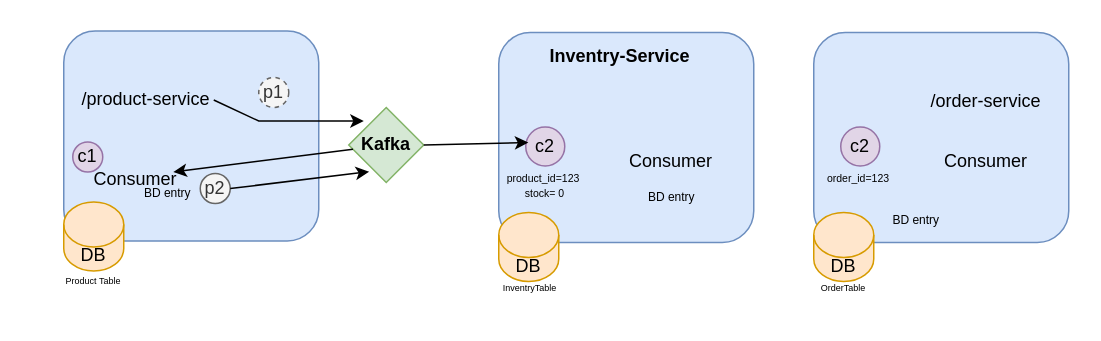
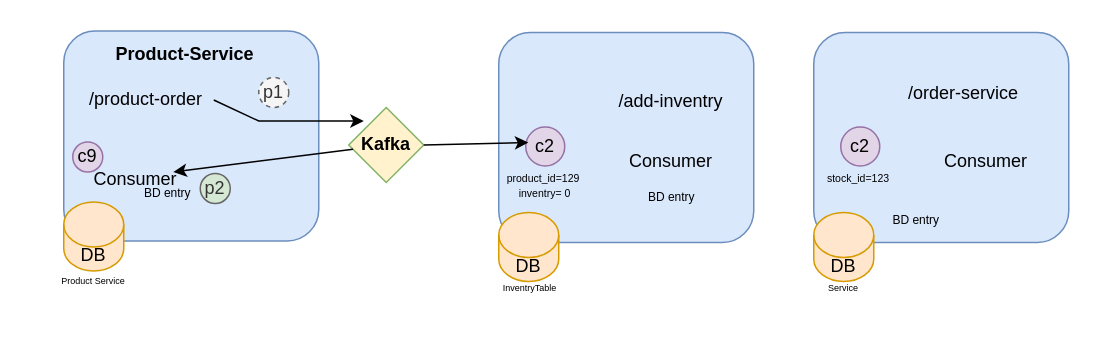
+ <mxCell id="3" value="&lt;b&gt;Product-Service&lt;/b&gt;" style="text;html=1;align=center;verticalAlign=middle;whiteSpace=wrap;rounded=0;" vertex="1" parent="1"><mxGeometry x="63" y="21" width="120" height="30" as="geometry" /></mxCell>
- <mxCell id="12" value="&lt;b&gt;Inventry-Service&lt;/b&gt;" style="text;html=1;align=center;verticalAlign=middle;whiteSpace=wrap;rounded=0;" vertex="1" parent="1"><mxGeometry x="353" y="22" width="120" height="30" as="geometry" /></mxCell>
- <mxCell id="5" value="/product-service" style="text;html=1;align=center;verticalAlign=middle;whiteSpace=wrap;rounded=0;" vertex="1" parent="1"><mxGeometry x="52" y="51" width="90" height="30" as="geometry" /></mxCell>
+ <mxCell id="5" value="/product-order" style="text;html=1;align=center;verticalAlign=middle;whiteSpace=wrap;rounded=0;" vertex="1" parent="1"><mxGeometry x="52" y="51" width="90" height="30" as="geometry" /></mxCell>
+ <mxCell id="13" value="/add-inventry" style="text;html=1;align=center;verticalAlign=middle;whiteSpace=wrap;rounded=0;" vertex="1" parent="1"><mxGeometry x="402" y="52" width="90" height="30" as="geometry" /></mxCell>
- <mxCell id="28" value="/order-service" style="text;html=1;align=center;verticalAlign=middle;whiteSpace=wrap;rounded=0;" vertex="1" parent="1"><mxGeometry x="612" y="52" width="90" height="30" as="geometry" /></mxCell>
+ <mxCell id="28" value="/order-service" style="text;html=1;align=center;verticalAlign=middle;whiteSpace=wrap;rounded=0;" vertex="1" parent="1"><mxGeometry x="597" y="47" width="90" height="30" as="geometry" /></mxCell>
- <mxCell id="4" value="&lt;b&gt;Kafka&lt;/b&gt;" style="rhombus;whiteSpace=wrap;html=1;fillColor=#d5e8d4;strokeColor=#82b366;" vertex="1" parent="1"><mxGeometry x="232" y="71" width="50" height="50" as="geometry" /></mxCell>
+ <mxCell id="4" value="&lt;b&gt;Kafka&lt;/b&gt;" style="rhombus;whiteSpace=wrap;html=1;fillColor=#fff2cc;strokeColor=#82b366;" vertex="1" parent="1"><mxGeometry x="232" y="71" width="50" height="50" as="geometry" /></mxCell>
- <mxCell id="18" value="c1" style="ellipse;whiteSpace=wrap;html=1;aspect=fixed;fillColor=#e1d5e7;strokeColor=#9673a6;" vertex="1" parent="1"><mxGeometry x="48" y="94" width="20" height="20" as="geometry" /></mxCell>
+ <mxCell id="18" value="c9" style="ellipse;whiteSpace=wrap;html=1;aspect=fixed;fillColor=#e1d5e7;strokeColor=#9673a6;" vertex="1" parent="1"><mxGeometry x="48" y="94" width="20" height="20" as="geometry" /></mxCell>
- <mxCell id="23" value="&lt;font style=&quot;font-size: 7px;&quot;&gt;product_id=123&lt;/font&gt;" style="text;html=1;align=center;verticalAlign=middle;whiteSpace=wrap;rounded=0;" vertex="1" parent="1"><mxGeometry x="332" y="112" width="60" height="10" as="geometry" /></mxCell>
+ <mxCell id="23" value="&lt;font style=&quot;font-size: 7px;&quot;&gt;product_id=129&lt;/font&gt;" style="text;html=1;align=center;verticalAlign=middle;whiteSpace=wrap;rounded=0;" vertex="1" parent="1"><mxGeometry x="332" y="112" width="60" height="10" as="geometry" /></mxCell>
- <mxCell id="33" value="&lt;font style=&quot;font-size: 7px;&quot;&gt;order_id=123&lt;/font&gt;" style="text;html=1;align=center;verticalAlign=middle;whiteSpace=wrap;rounded=0;" vertex="1" parent="1"><mxGeometry x="542" y="112" width="60" height="10" as="geometry" /></mxCell>
+ <mxCell id="33" value="&lt;font style=&quot;font-size: 7px;&quot;&gt;stock_id=123&lt;/font&gt;" style="text;html=1;align=center;verticalAlign=middle;whiteSpace=wrap;rounded=0;" vertex="1" parent="1"><mxGeometry x="542" y="112" width="60" height="10" as="geometry" /></mxCell>
- <mxCell id="21" value="" style="endArrow=classic;html=1;rounded=0;exitX=1;exitY=0.5;exitDx=0;exitDy=0;entryX=0.272;entryY=0.856;entryDx=0;entryDy=0;entryPerimeter=0;" edge="1" parent="1" source="20" target="4"><mxGeometry width="50" height="50" relative="1" as="geometry"><mxPoint x="322" y="50" as="sourcePoint" /><mxPoint x="372" y="0" as="targetPoint" /></mxGeometry></mxCell>
- <mxCell id="20" value="p2" style="ellipse;whiteSpace=wrap;html=1;aspect=fixed;fillColor=#f5f5f5;strokeColor=#666666;fontColor=#333333;" vertex="1" parent="1"><mxGeometry x="133" y="115" width="20" height="20" as="geometry" /></mxCell>
+ <mxCell id="20" value="p2" style="ellipse;whiteSpace=wrap;html=1;aspect=fixed;fillColor=#d5e8d4;strokeColor=#666666;fontColor=#333333;" vertex="1" parent="1"><mxGeometry x="133" y="115" width="20" height="20" as="geometry" /></mxCell>
- <mxCell id="24" value="&lt;font style=&quot;font-size: 7px;&quot;&gt;stock= 0&lt;/font&gt;" style="text;html=1;align=center;verticalAlign=middle;whiteSpace=wrap;rounded=0;" vertex="1" parent="1"><mxGeometry x="333" y="122" width="60" height="10" as="geometry" /></mxCell>
+ <mxCell id="24" value="&lt;font style=&quot;font-size: 7px;&quot;&gt;inventry= 0&lt;/font&gt;" style="text;html=1;align=center;verticalAlign=middle;whiteSpace=wrap;rounded=0;" vertex="1" parent="1"><mxGeometry x="333" y="122" width="60" height="10" as="geometry" /></mxCell>
- <mxCell id="25" value="&lt;span style=&quot;font-size: 6px;&quot;&gt;Product Table&lt;/span&gt;" style="text;html=1;align=center;verticalAlign=middle;whiteSpace=wrap;rounded=0;" vertex="1" parent="1"><mxGeometry x="20" y="170" width="84" height="30" as="geometry" /></mxCell>
+ <mxCell id="25" value="&lt;span style=&quot;font-size: 6px;&quot;&gt;Product Service&lt;/span&gt;" style="text;html=1;align=center;verticalAlign=middle;whiteSpace=wrap;rounded=0;" vertex="1" parent="1"><mxGeometry x="20" y="170" width="84" height="30" as="geometry" /></mxCell>
- <mxCell id="34" value="&lt;span style=&quot;font-size: 6px;&quot;&gt;OrderTable&lt;/span&gt;" style="text;html=1;align=center;verticalAlign=middle;whiteSpace=wrap;rounded=0;" vertex="1" parent="1"><mxGeometry x="520" y="175" width="84" height="30" as="geometry" /></mxCell>
+ <mxCell id="34" value="&lt;span style=&quot;font-size: 6px;&quot;&gt;Service&lt;/span&gt;" style="text;html=1;align=center;verticalAlign=middle;whiteSpace=wrap;rounded=0;" vertex="1" parent="1"><mxGeometry x="520" y="175" width="84" height="30" as="geometry" /></mxCell>
